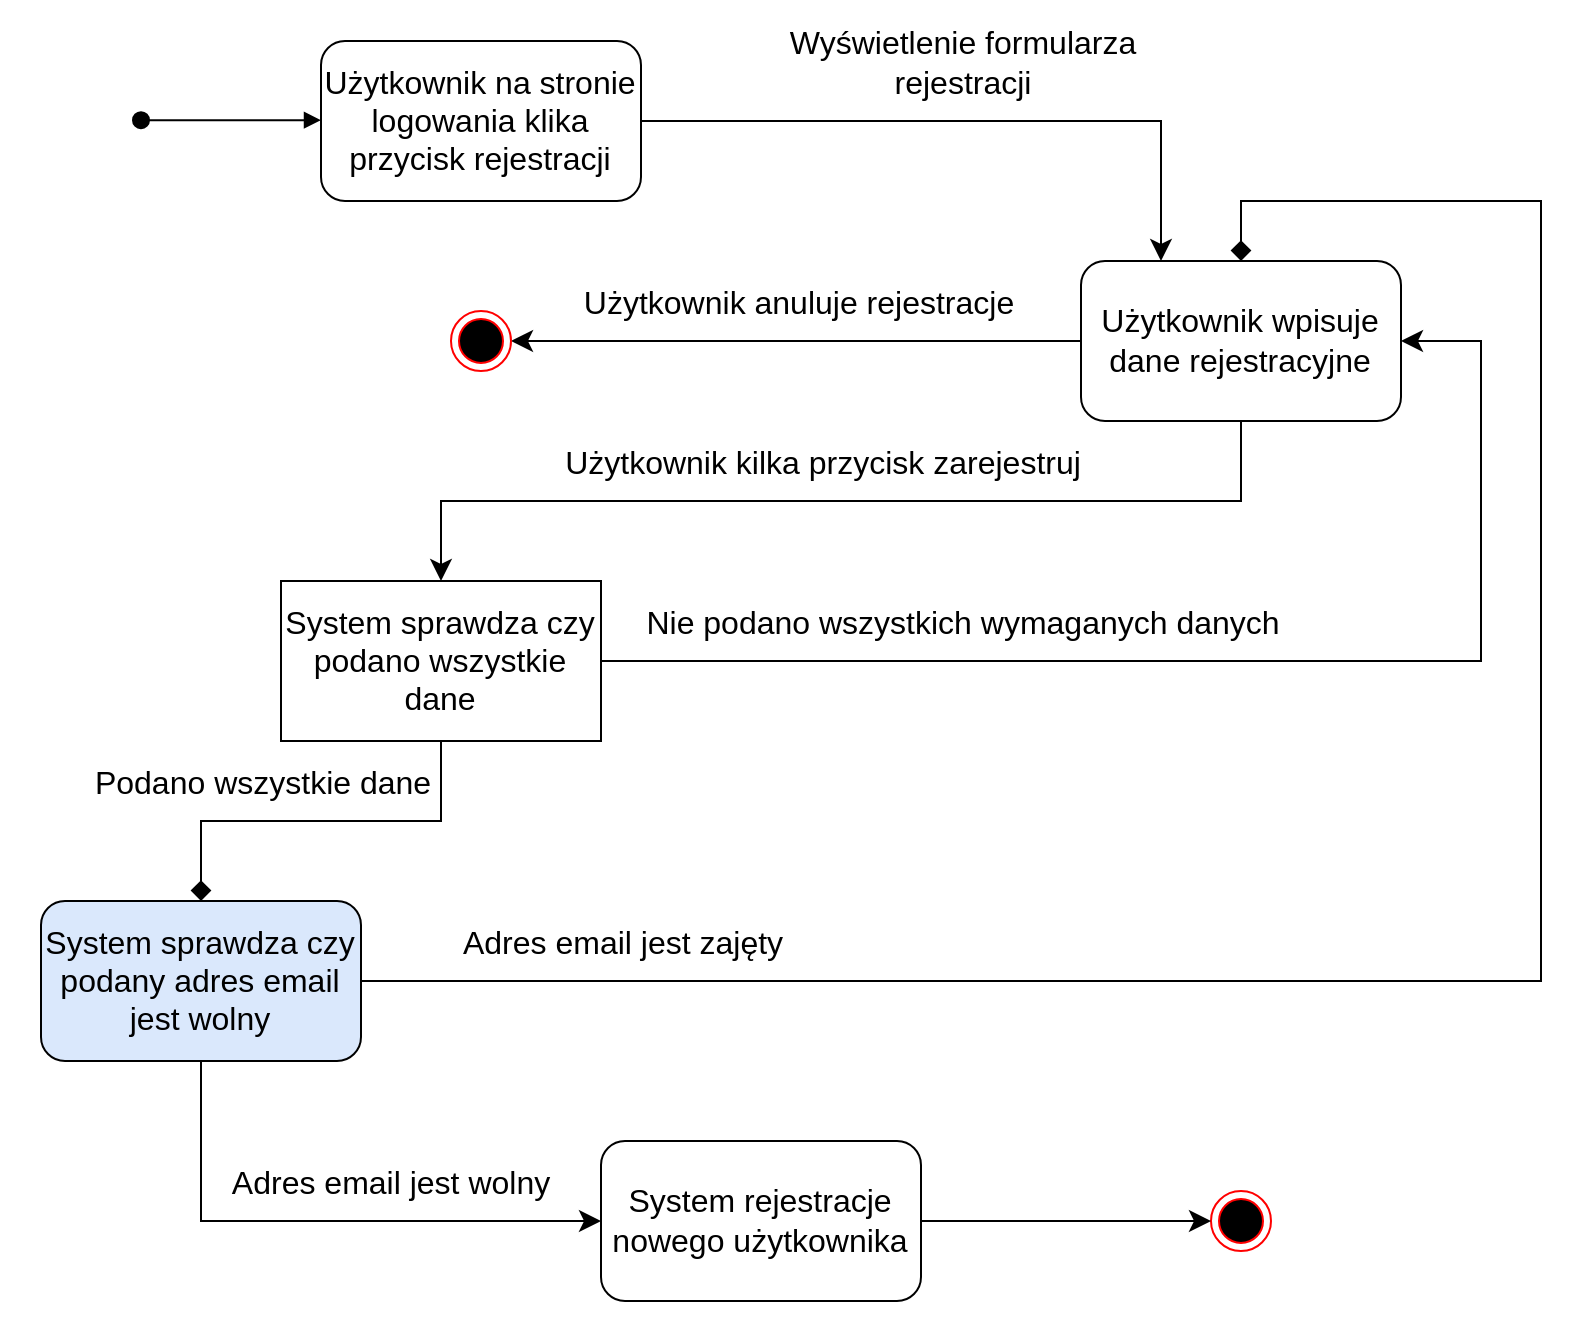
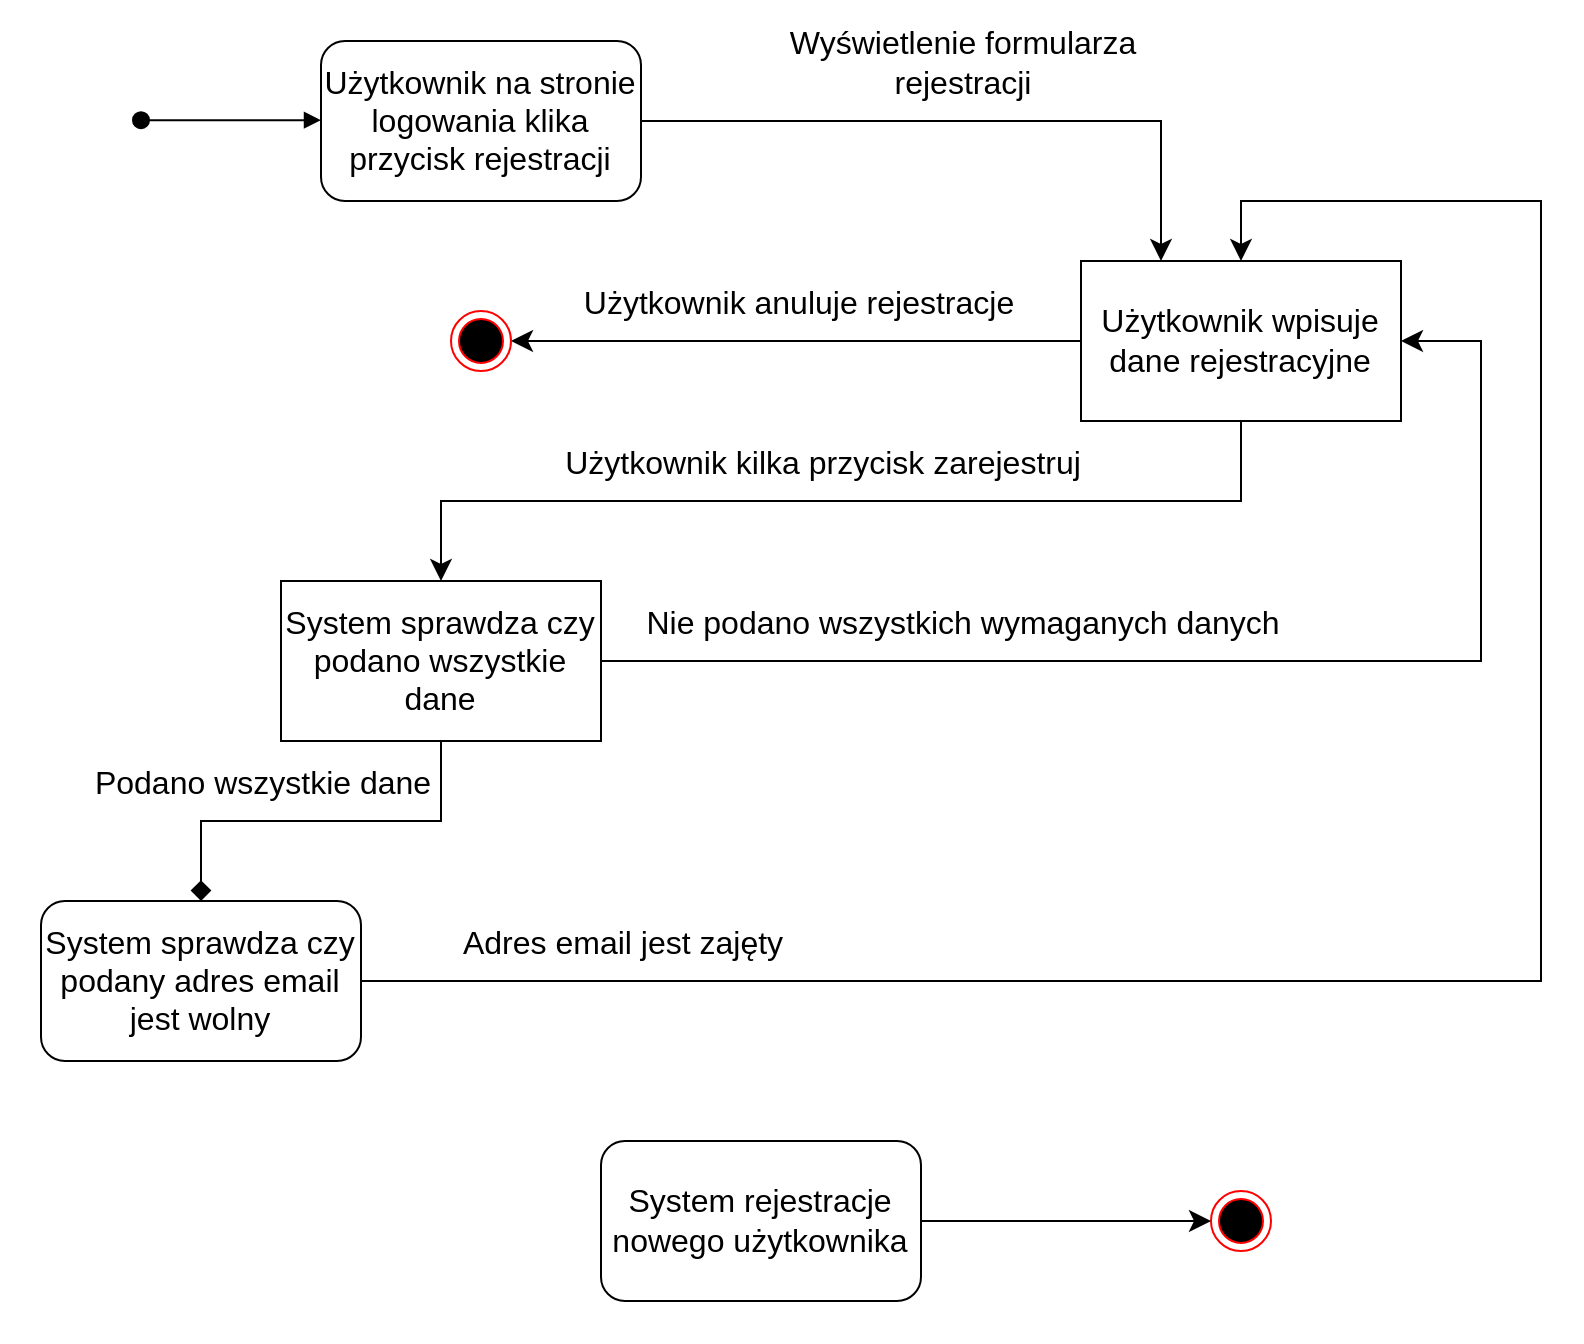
- <mxCell id="16" value="" style="endArrow=diamond;html=1;rounded=0;fontSize=12;startSize=8;endSize=8;exitX=1;exitY=0.5;exitDx=0;exitDy=0;entryX=0.5;entryY=0;entryDx=0;entryDy=0;" edge="1" parent="1" source="12" target="6"><mxGeometry width="50" height="50" relative="1" as="geometry"><mxPoint x="280" y="410" as="sourcePoint" /><mxPoint x="780" y="490" as="targetPoint" /><Array as="points"><mxPoint x="770" y="490" /><mxPoint x="770" y="100" /><mxPoint x="620" y="100" /></Array></mxGeometry></mxCell>
+ <mxCell id="16" value="" style="endArrow=classic;html=1;rounded=0;fontSize=12;startSize=8;endSize=8;exitX=1;exitY=0.5;exitDx=0;exitDy=0;entryX=0.5;entryY=0;entryDx=0;entryDy=0;" edge="1" parent="1" source="12" target="6"><mxGeometry width="50" height="50" relative="1" as="geometry"><mxPoint x="280" y="410" as="sourcePoint" /><mxPoint x="780" y="490" as="targetPoint" /><Array as="points"><mxPoint x="770" y="490" /><mxPoint x="770" y="100" /><mxPoint x="620" y="100" /></Array></mxGeometry></mxCell>
- <mxCell id="6" value="Użytkownik wpisuje dane rejestracyjne" style="rounded=1;whiteSpace=wrap;html=1;fontSize=16;" vertex="1" parent="1"><mxGeometry x="540" y="130" width="160" height="80" as="geometry" /></mxCell>
+ <mxCell id="6" value="Użytkownik wpisuje dane rejestracyjne" style="whiteSpace=wrap;html=1;fontSize=16;rounded=0;" vertex="1" parent="1"><mxGeometry x="540" y="130" width="160" height="80" as="geometry" /></mxCell>
- <mxCell id="12" value="System sprawdza czy podany adres email jest wolny" style="rounded=1;whiteSpace=wrap;html=1;fontSize=16;fillColor=#dae8fc;" vertex="1" parent="1"><mxGeometry x="20" y="450" width="160" height="80" as="geometry" /></mxCell>
+ <mxCell id="12" value="System sprawdza czy podany adres email jest wolny" style="rounded=1;whiteSpace=wrap;html=1;fontSize=16;" vertex="1" parent="1"><mxGeometry x="20" y="450" width="160" height="80" as="geometry" /></mxCell>
- <mxCell id="18" value="" style="endArrow=classic;html=1;rounded=0;fontSize=12;startSize=8;endSize=8;exitX=0.5;exitY=1;exitDx=0;exitDy=0;entryX=0;entryY=0.5;entryDx=0;entryDy=0;" edge="1" parent="1" source="12" target="15"><mxGeometry width="50" height="50" relative="1" as="geometry"><mxPoint x="280" y="500" as="sourcePoint" /><mxPoint x="330" y="450" as="targetPoint" /><Array as="points"><mxPoint x="100" y="610" /></Array></mxGeometry></mxCell>
- <mxCell id="19" value="Adres email jest wolny" style="edgeLabel;html=1;align=center;verticalAlign=middle;resizable=0;points=[];fontSize=16;" vertex="1" connectable="0" parent="18"><mxGeometry x="0.242" y="1" relative="1" as="geometry"><mxPoint y="-19" as="offset" /></mxGeometry></mxCell>
